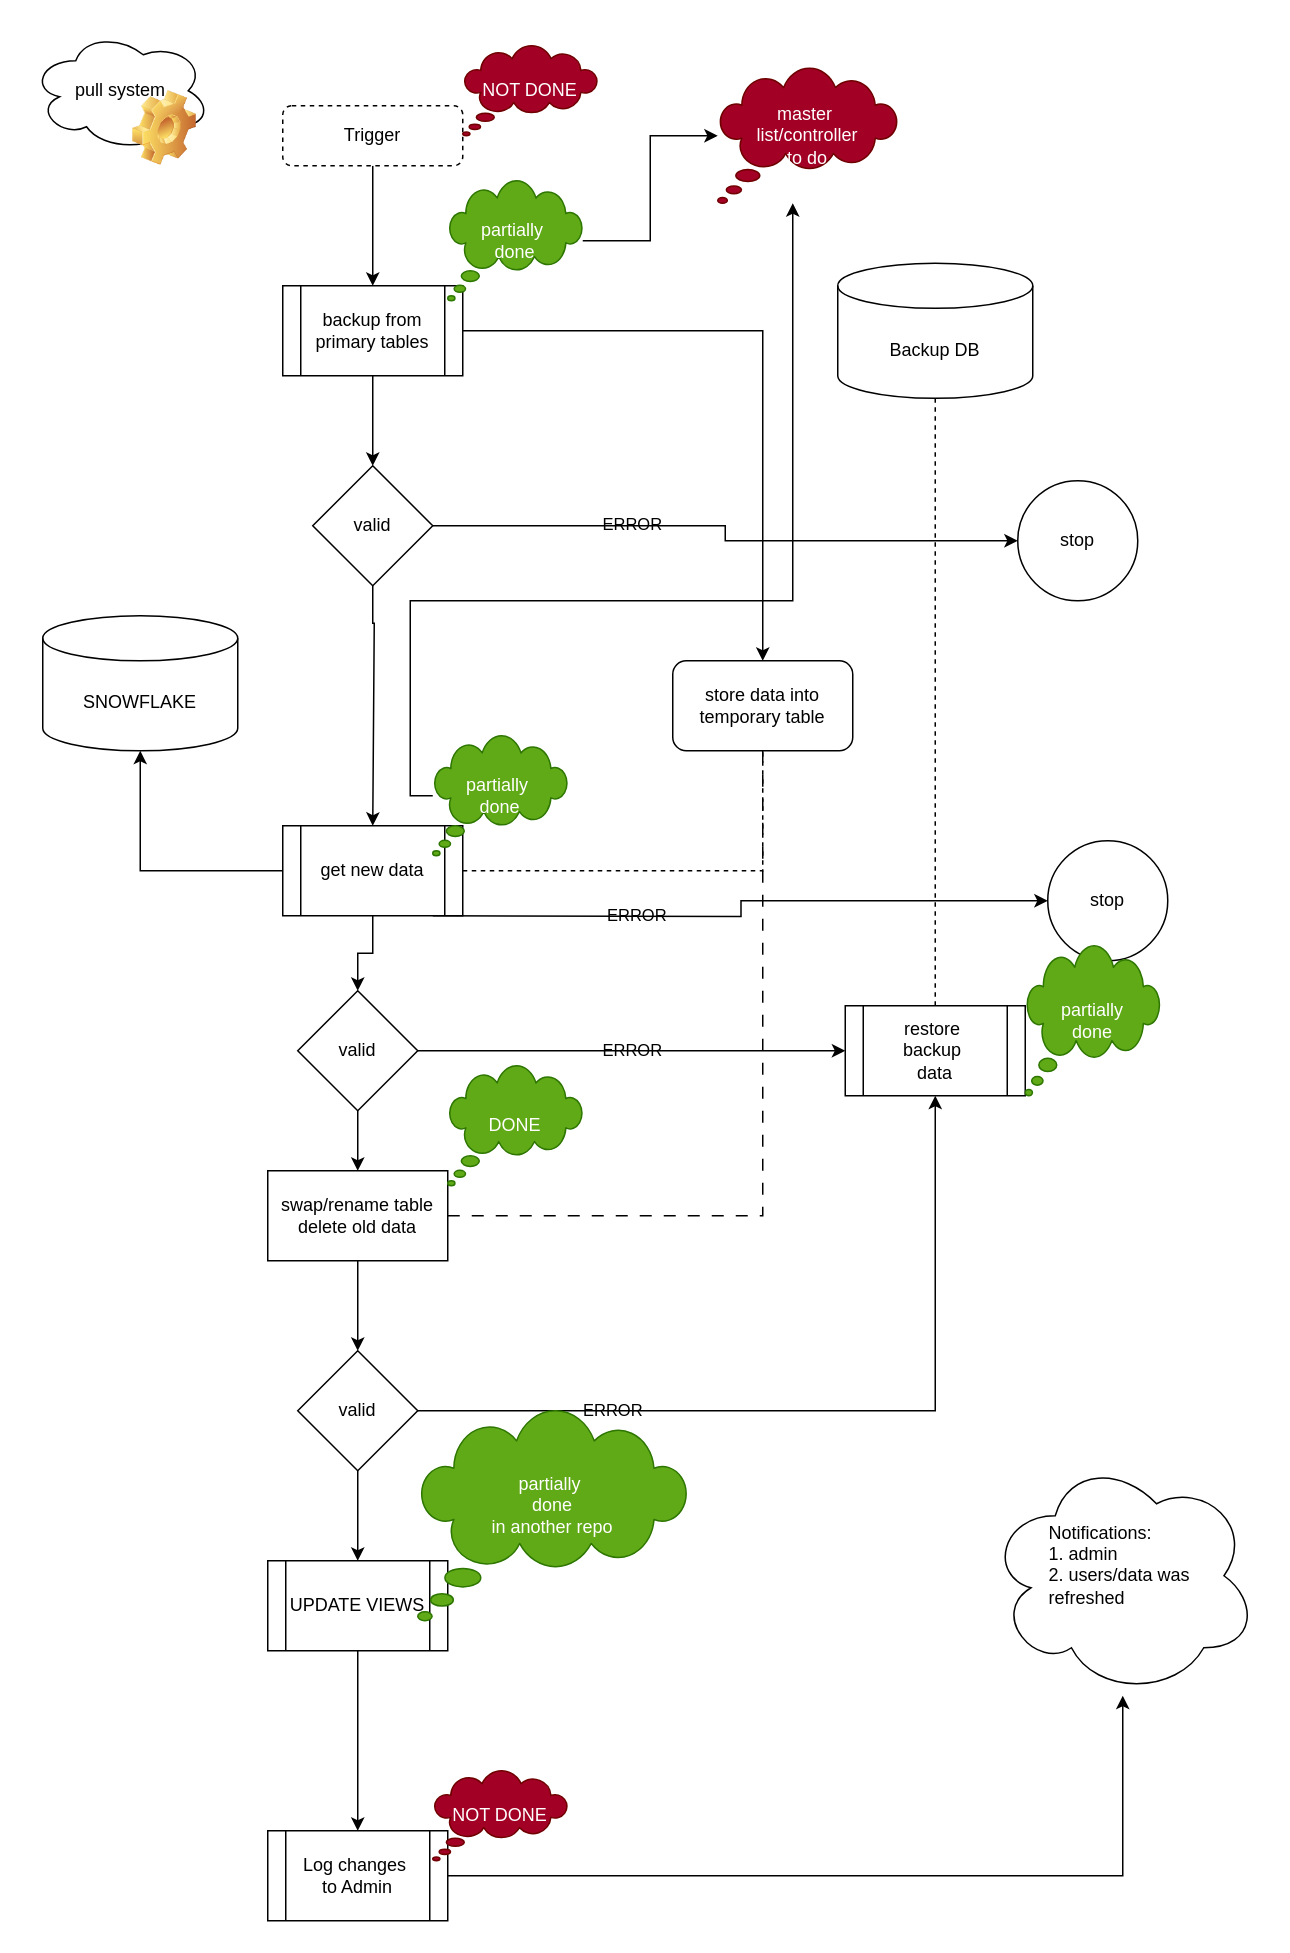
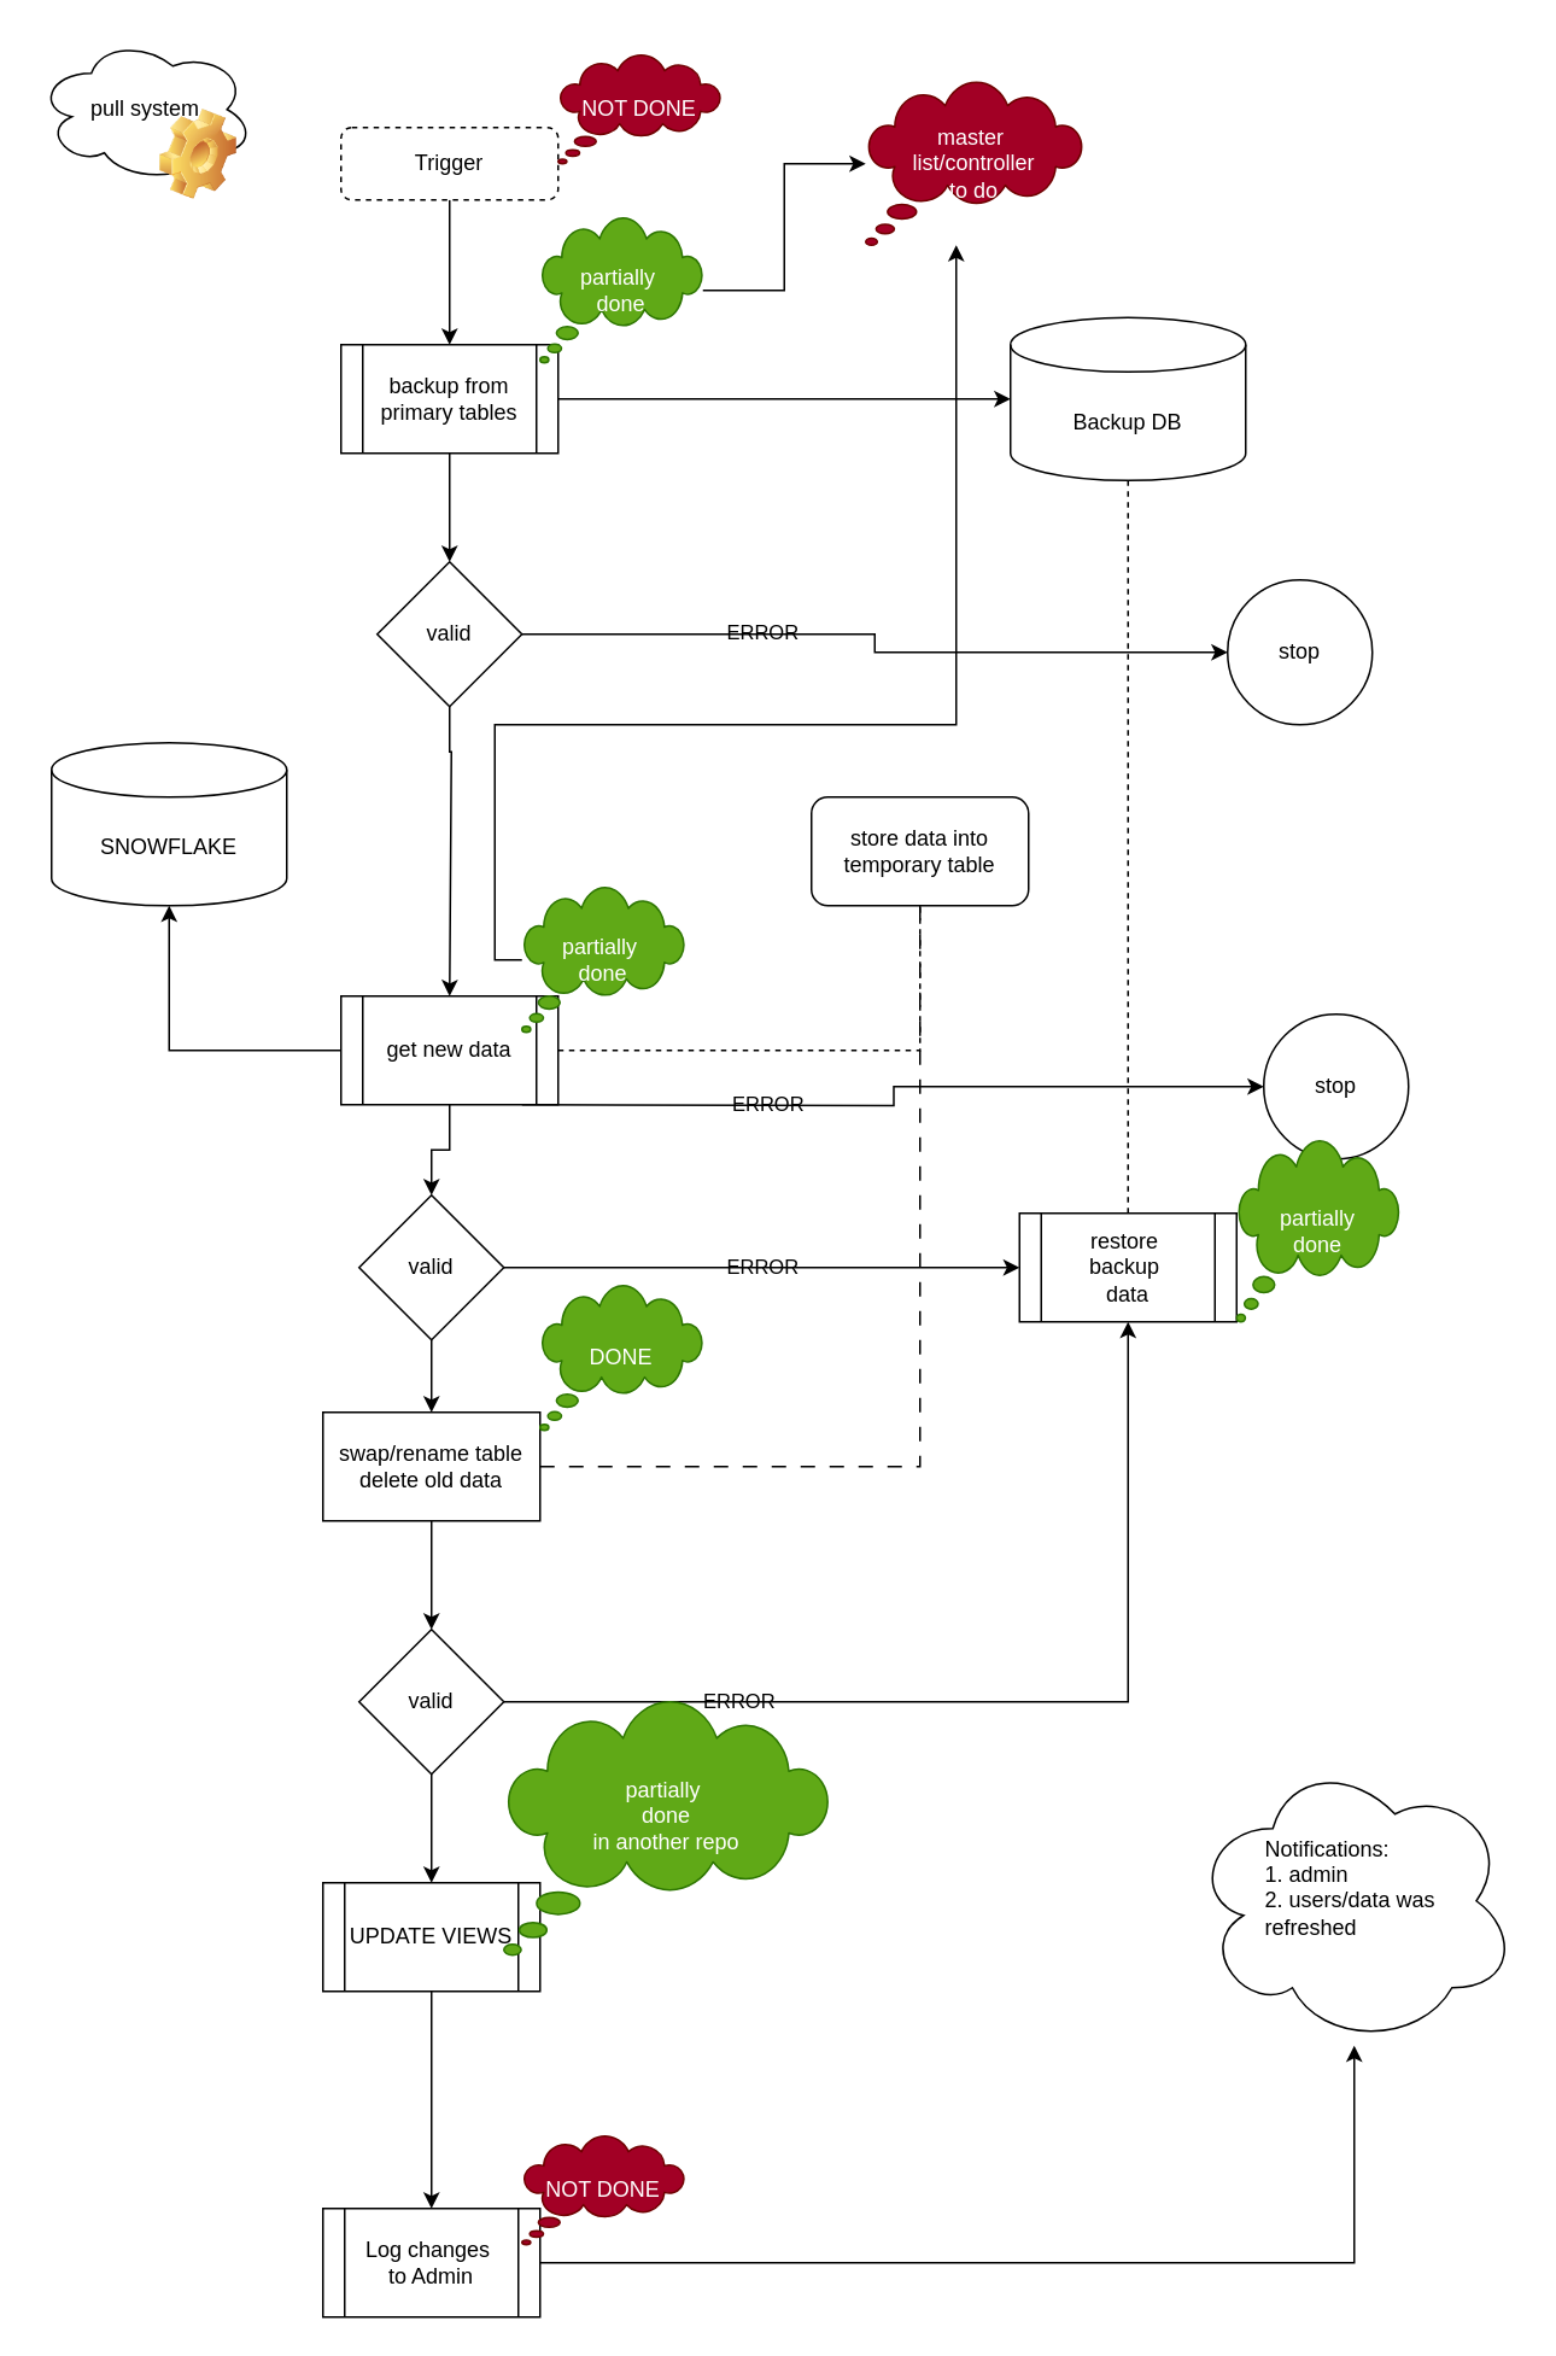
- <mxCell id="5" style="edgeStyle=orthogonalEdgeStyle;rounded=0;orthogonalLoop=1;jettySize=auto;html=1;labelBackgroundColor=none;fontColor=default;" parent="1" source="6" target="35" edge="1"><mxGeometry relative="1" as="geometry"><mxPoint x="558" y="220" as="targetPoint" /></mxGeometry></mxCell>
+ <mxCell id="5" style="edgeStyle=orthogonalEdgeStyle;rounded=0;orthogonalLoop=1;jettySize=auto;html=1;entryX=0;entryY=0.5;entryDx=0;entryDy=0;entryPerimeter=0;labelBackgroundColor=none;fontColor=default;" parent="1" source="6" target="21" edge="1"><mxGeometry relative="1" as="geometry"><mxPoint x="558" y="220" as="targetPoint" /></mxGeometry></mxCell>
